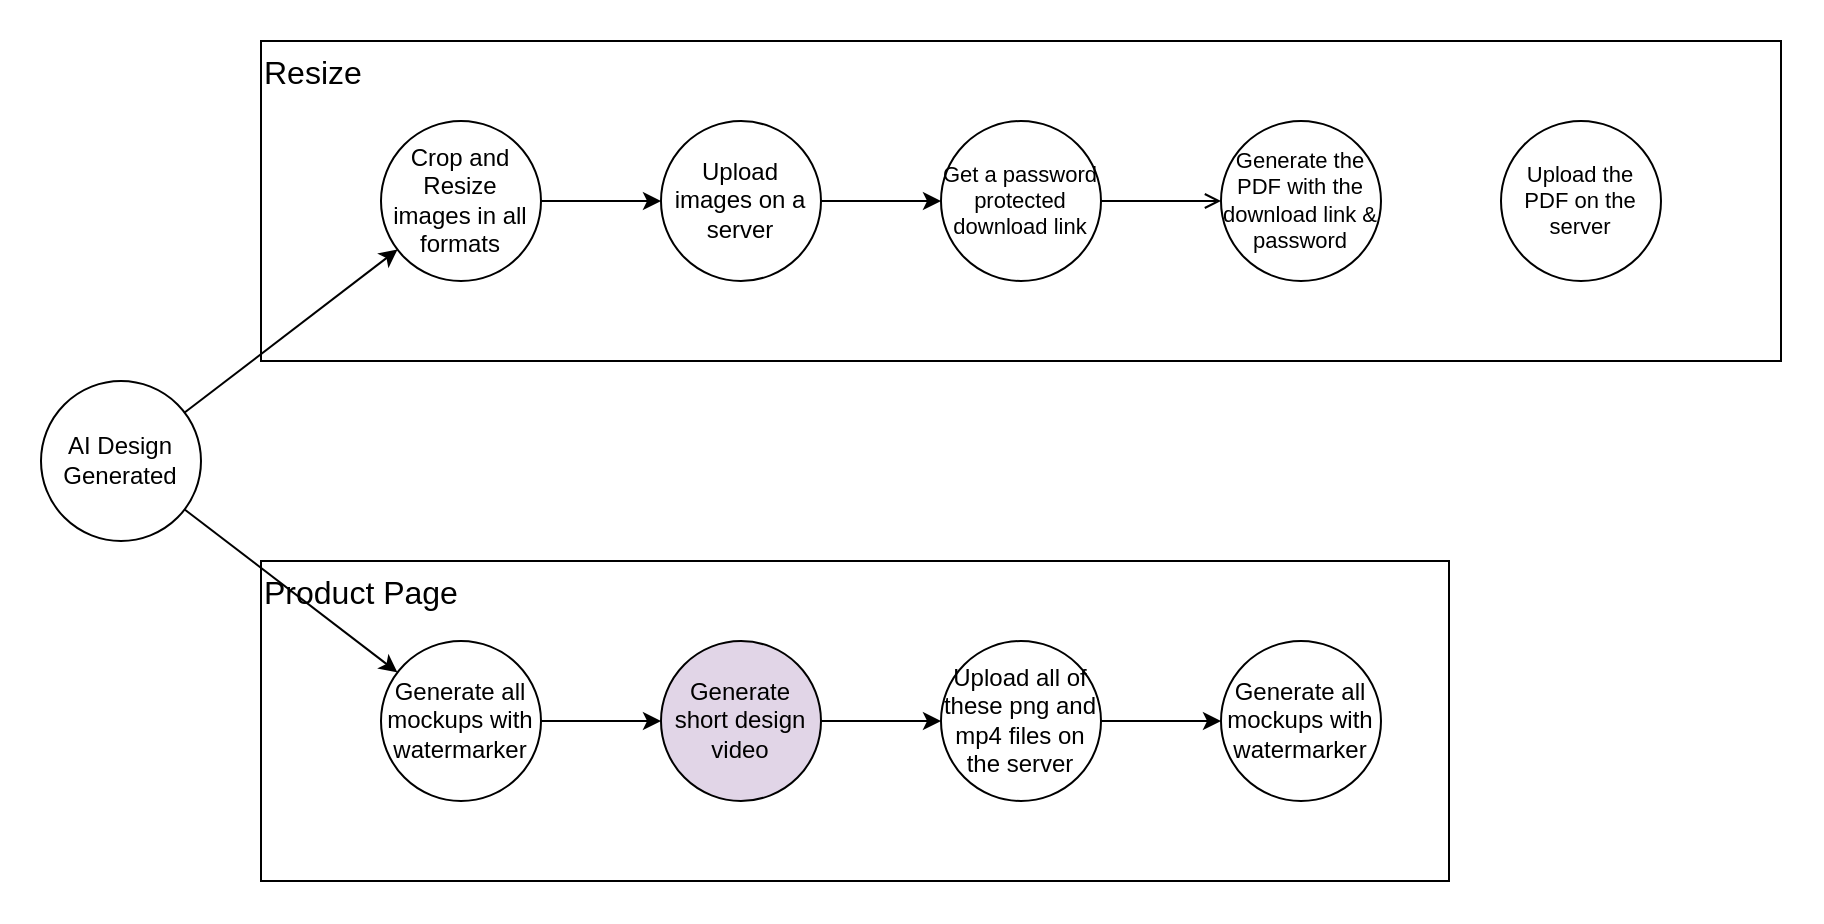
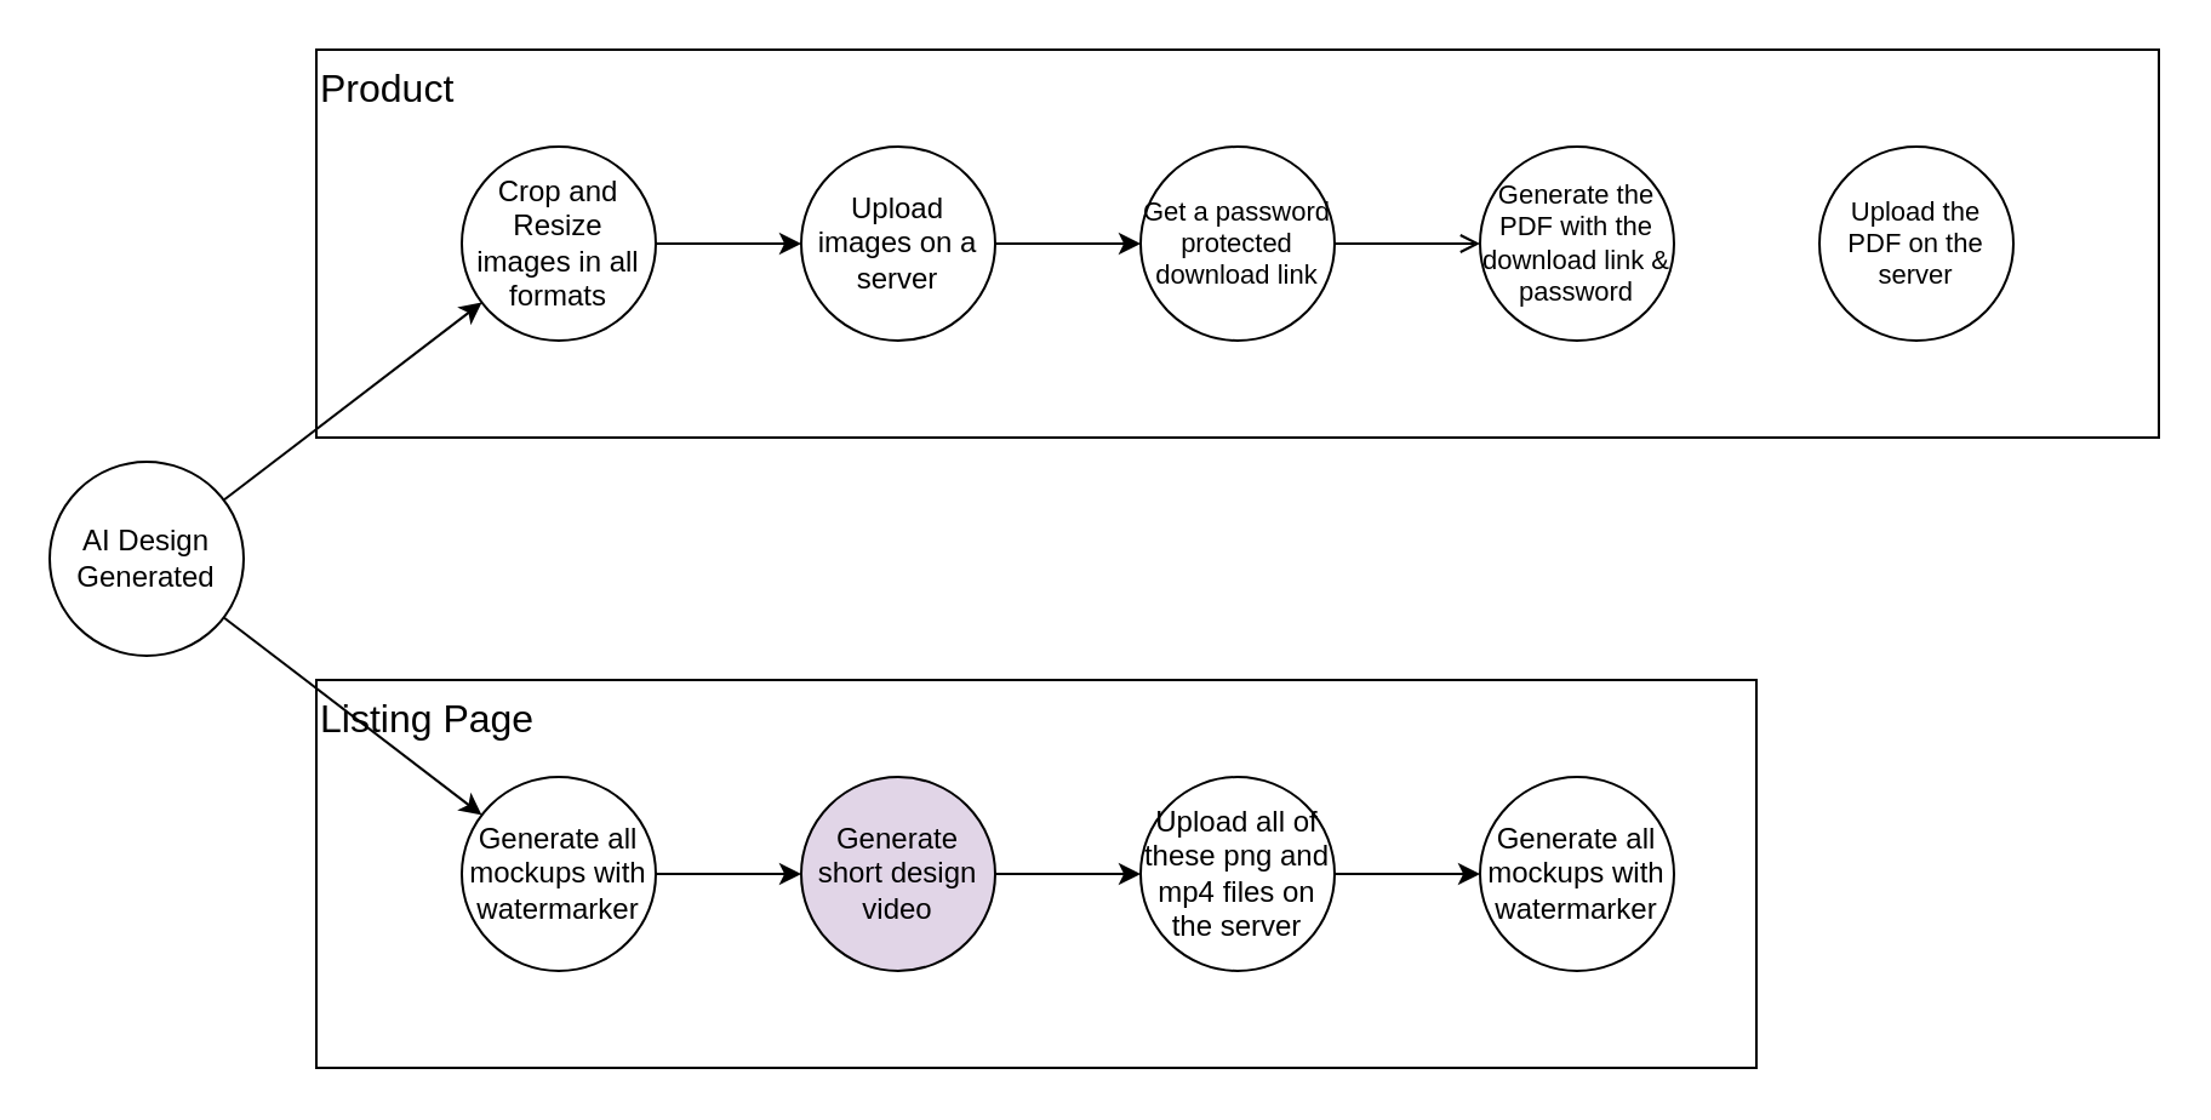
- <mxCell id="3" value="Resize" style="rounded=0;whiteSpace=wrap;html=1;align=left;verticalAlign=top;fillColor=none;fontSize=16;" parent="1" vertex="1"><mxGeometry x="130" y="20" width="760" height="160" as="geometry" /></mxCell>
+ <mxCell id="3" value="Product" style="rounded=0;whiteSpace=wrap;html=1;align=left;verticalAlign=top;fillColor=none;fontSize=16;" parent="1" vertex="1"><mxGeometry x="130" y="20" width="760" height="160" as="geometry" /></mxCell>
- <mxCell id="4" value="Product Page" style="rounded=0;whiteSpace=wrap;html=1;align=left;verticalAlign=top;fillColor=none;fontSize=16;" parent="1" vertex="1"><mxGeometry x="130" y="280" width="594" height="160" as="geometry" /></mxCell>
+ <mxCell id="4" value="Listing Page" style="rounded=0;whiteSpace=wrap;html=1;align=left;verticalAlign=top;fillColor=none;fontSize=16;" parent="1" vertex="1"><mxGeometry x="130" y="280" width="594" height="160" as="geometry" /></mxCell>
